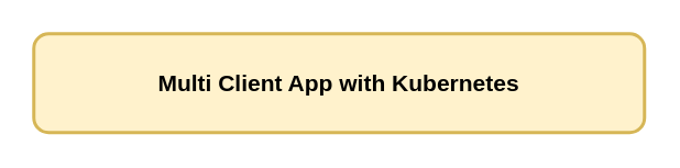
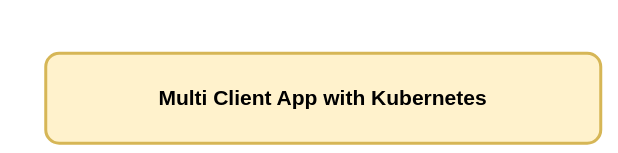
- <mxCell id="2" value="&lt;font style=&quot;font-size: 14px&quot;&gt;&lt;b&gt;Multi Client App with Kubernetes&lt;/b&gt;&lt;/font&gt;" style="rounded=1;whiteSpace=wrap;html=1;strokeWidth=2;fillColor=#fff2cc;strokeColor=#d6b656;" vertex="1" parent="1"><mxGeometry x="20" y="20" width="370" height="60" as="geometry" /></mxCell>
+ <mxCell id="2" value="&lt;font style=&quot;font-size: 14px&quot;&gt;&lt;b&gt;Multi Client App with Kubernetes&lt;/b&gt;&lt;/font&gt;" style="rounded=1;whiteSpace=wrap;html=1;strokeWidth=2;fillColor=#fff2cc;strokeColor=#d6b656;" vertex="1" parent="1"><mxGeometry x="30" y="35" width="370" height="60" as="geometry" /></mxCell>
